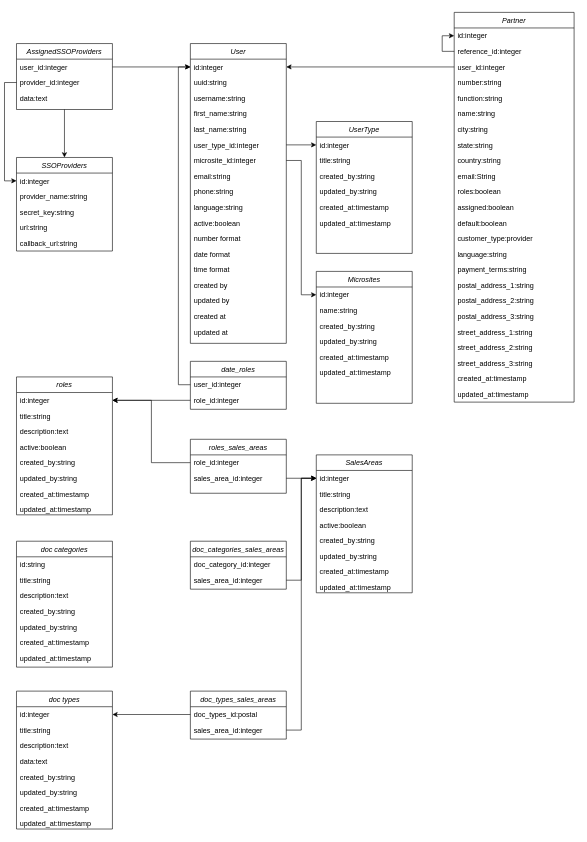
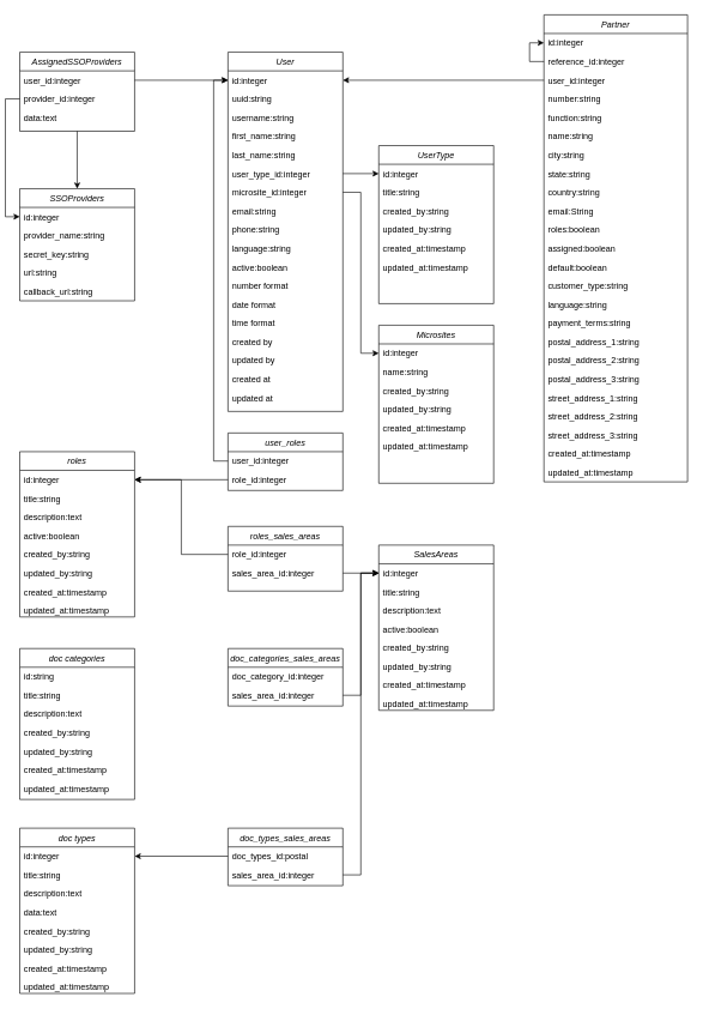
- <mxCell id="108" value="customer_type:provider" style="text;align=left;verticalAlign=top;spacingLeft=4;spacingRight=4;overflow=hidden;rotatable=0;points=[[0,0.5],[1,0.5]];portConstraint=eastwest;rounded=0;shadow=0;html=0;" vertex="1" parent="94"><mxGeometry y="364" width="200" height="26" as="geometry" /></mxCell>
+ <mxCell id="108" value="customer_type:string" style="text;align=left;verticalAlign=top;spacingLeft=4;spacingRight=4;overflow=hidden;rotatable=0;points=[[0,0.5],[1,0.5]];portConstraint=eastwest;rounded=0;shadow=0;html=0;" vertex="1" parent="94"><mxGeometry y="364" width="200" height="26" as="geometry" /></mxCell>
- <mxCell id="71" value="date_roles" style="swimlane;fontStyle=2;align=center;verticalAlign=top;childLayout=stackLayout;horizontal=1;startSize=26;horizontalStack=0;resizeParent=1;resizeLast=0;collapsible=1;marginBottom=0;rounded=0;shadow=0;strokeWidth=1;" vertex="1" parent="1"><mxGeometry x="310" y="602" width="160" height="80" as="geometry"><mxRectangle x="230" y="140" width="160" height="26" as="alternateBounds" /></mxGeometry></mxCell>
+ <mxCell id="71" value="user_roles" style="swimlane;fontStyle=2;align=center;verticalAlign=top;childLayout=stackLayout;horizontal=1;startSize=26;horizontalStack=0;resizeParent=1;resizeLast=0;collapsible=1;marginBottom=0;rounded=0;shadow=0;strokeWidth=1;" vertex="1" parent="1"><mxGeometry x="310" y="602" width="160" height="80" as="geometry"><mxRectangle x="230" y="140" width="160" height="26" as="alternateBounds" /></mxGeometry></mxCell>
